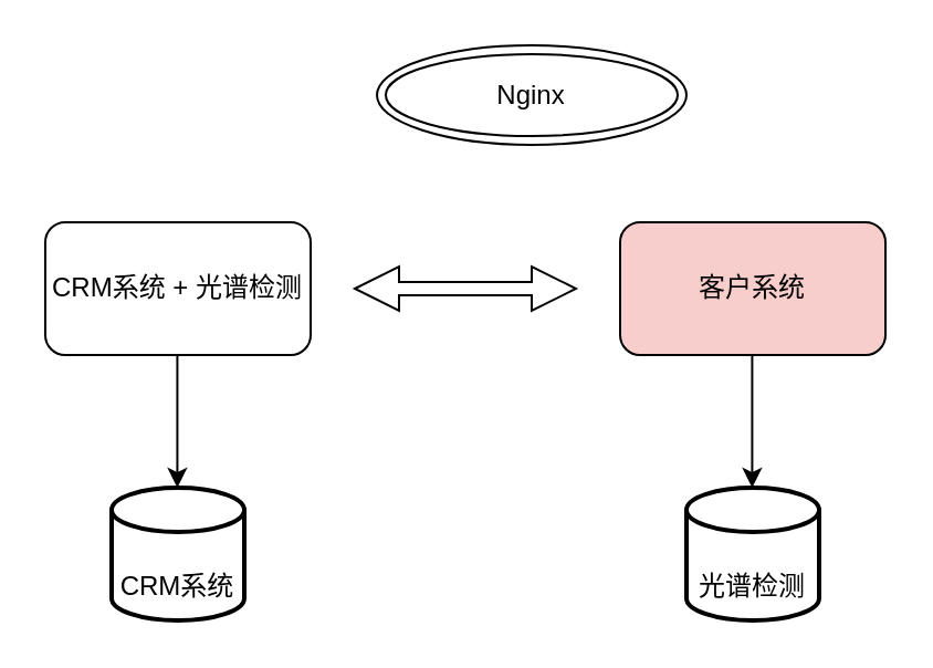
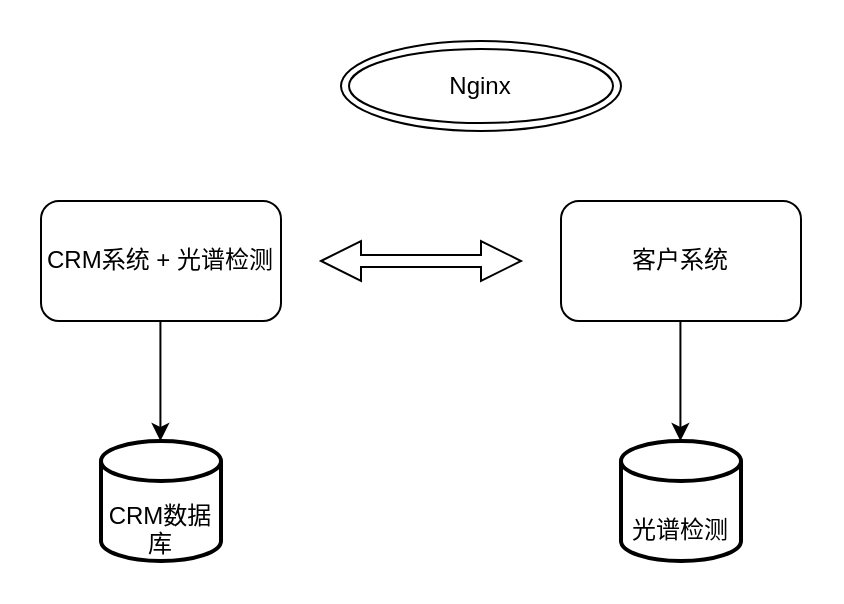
- <mxCell id="3" value="客户系统" style="rounded=1;whiteSpace=wrap;html=1;fillColor=#f8cecc;" vertex="1" parent="1"><mxGeometry x="280" y="100" width="120" height="60" as="geometry" /></mxCell>
+ <mxCell id="3" value="客户系统" style="rounded=1;whiteSpace=wrap;html=1;" vertex="1" parent="1"><mxGeometry x="280" y="100" width="120" height="60" as="geometry" /></mxCell>
- <mxCell id="8" value="&lt;br&gt;&lt;br&gt;CRM系统" style="strokeWidth=2;html=1;shape=mxgraph.flowchart.database;whiteSpace=wrap;" vertex="1" parent="1"><mxGeometry x="50" y="220" width="60" height="60" as="geometry" /></mxCell>
+ <mxCell id="8" value="&lt;br&gt;&lt;br&gt;CRM数据库" style="strokeWidth=2;html=1;shape=mxgraph.flowchart.database;whiteSpace=wrap;" vertex="1" parent="1"><mxGeometry x="50" y="220" width="60" height="60" as="geometry" /></mxCell>
